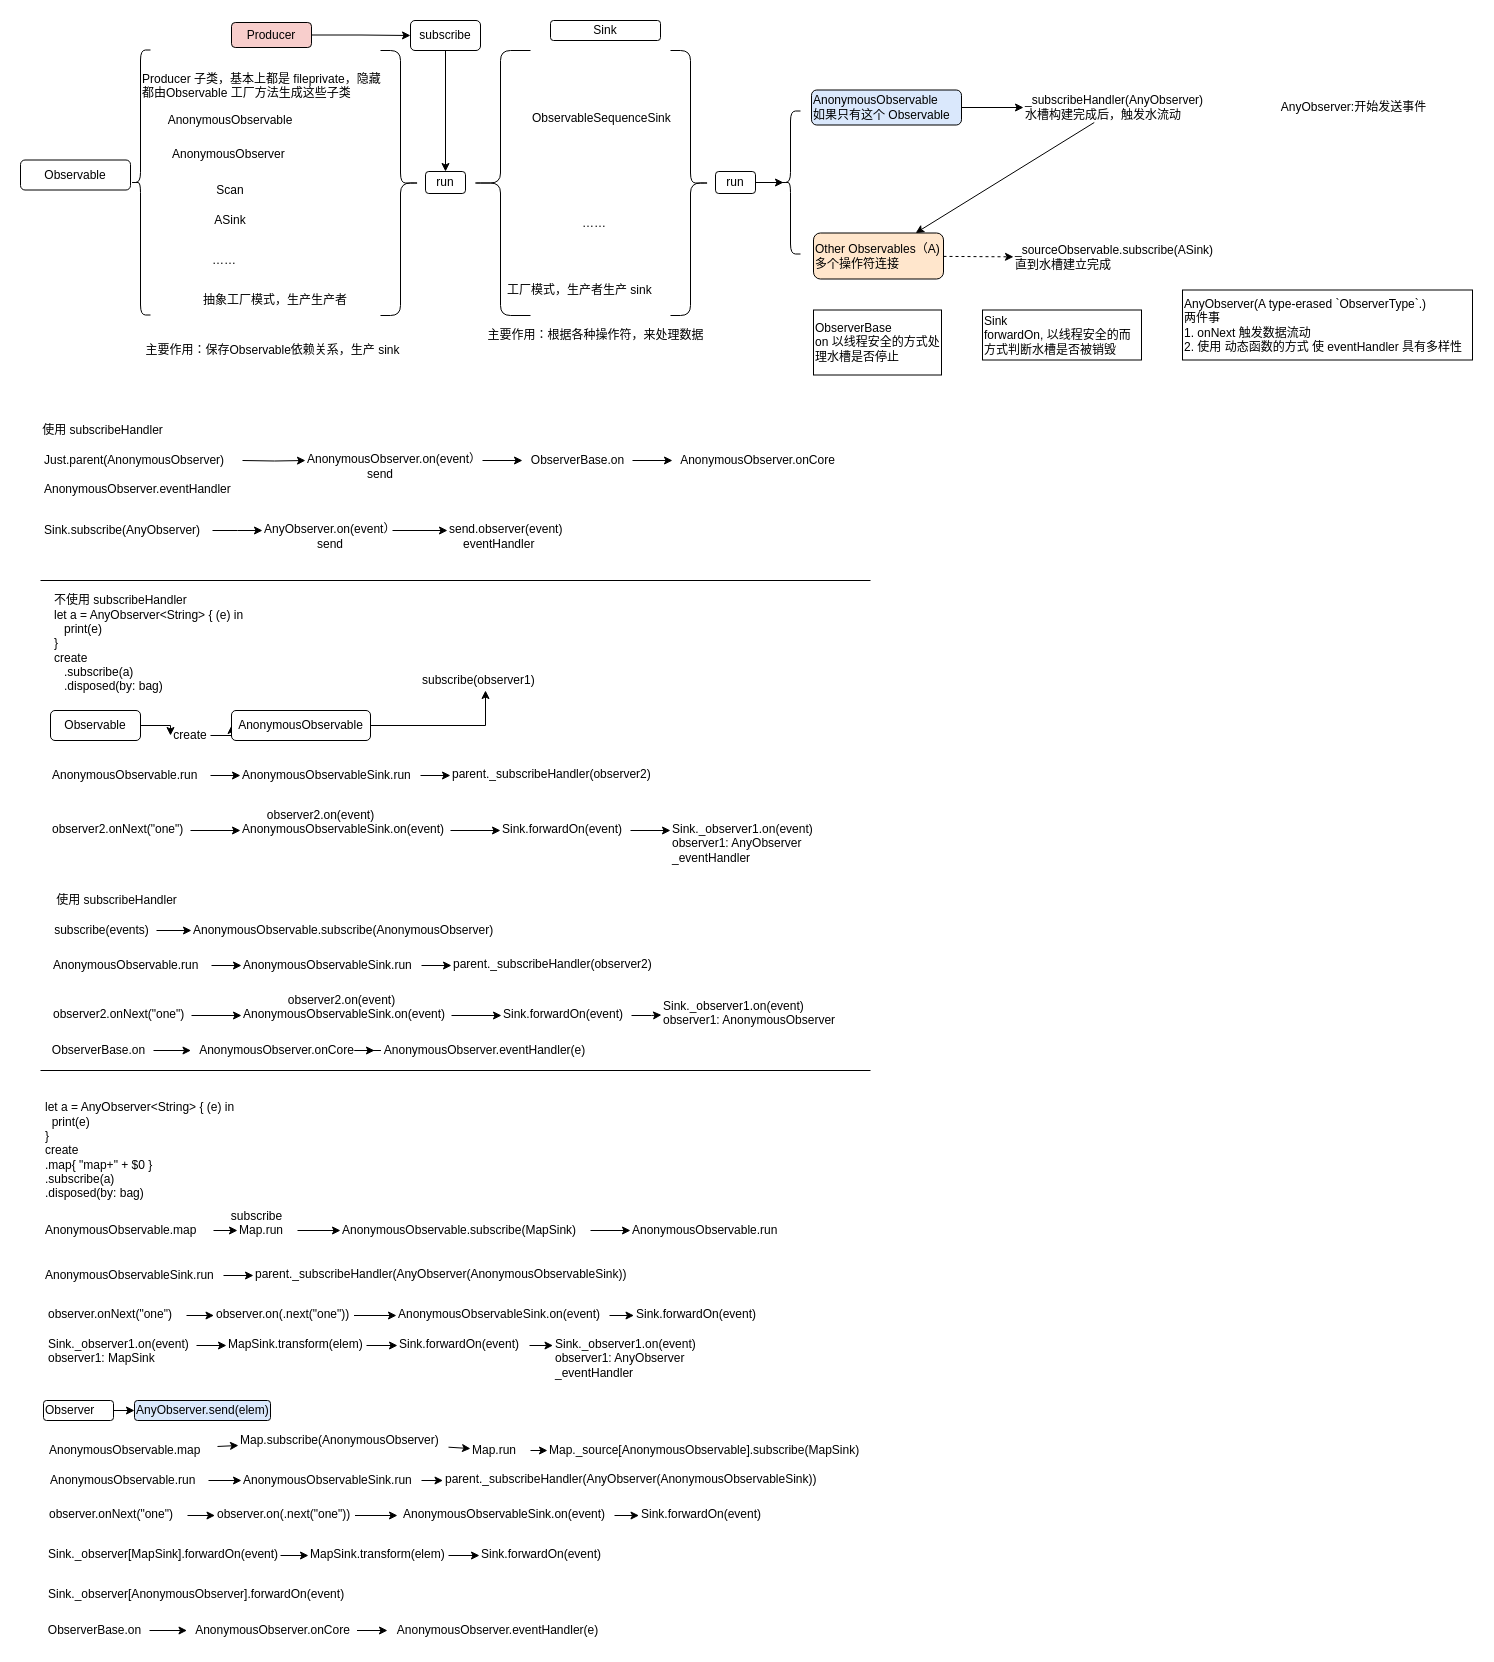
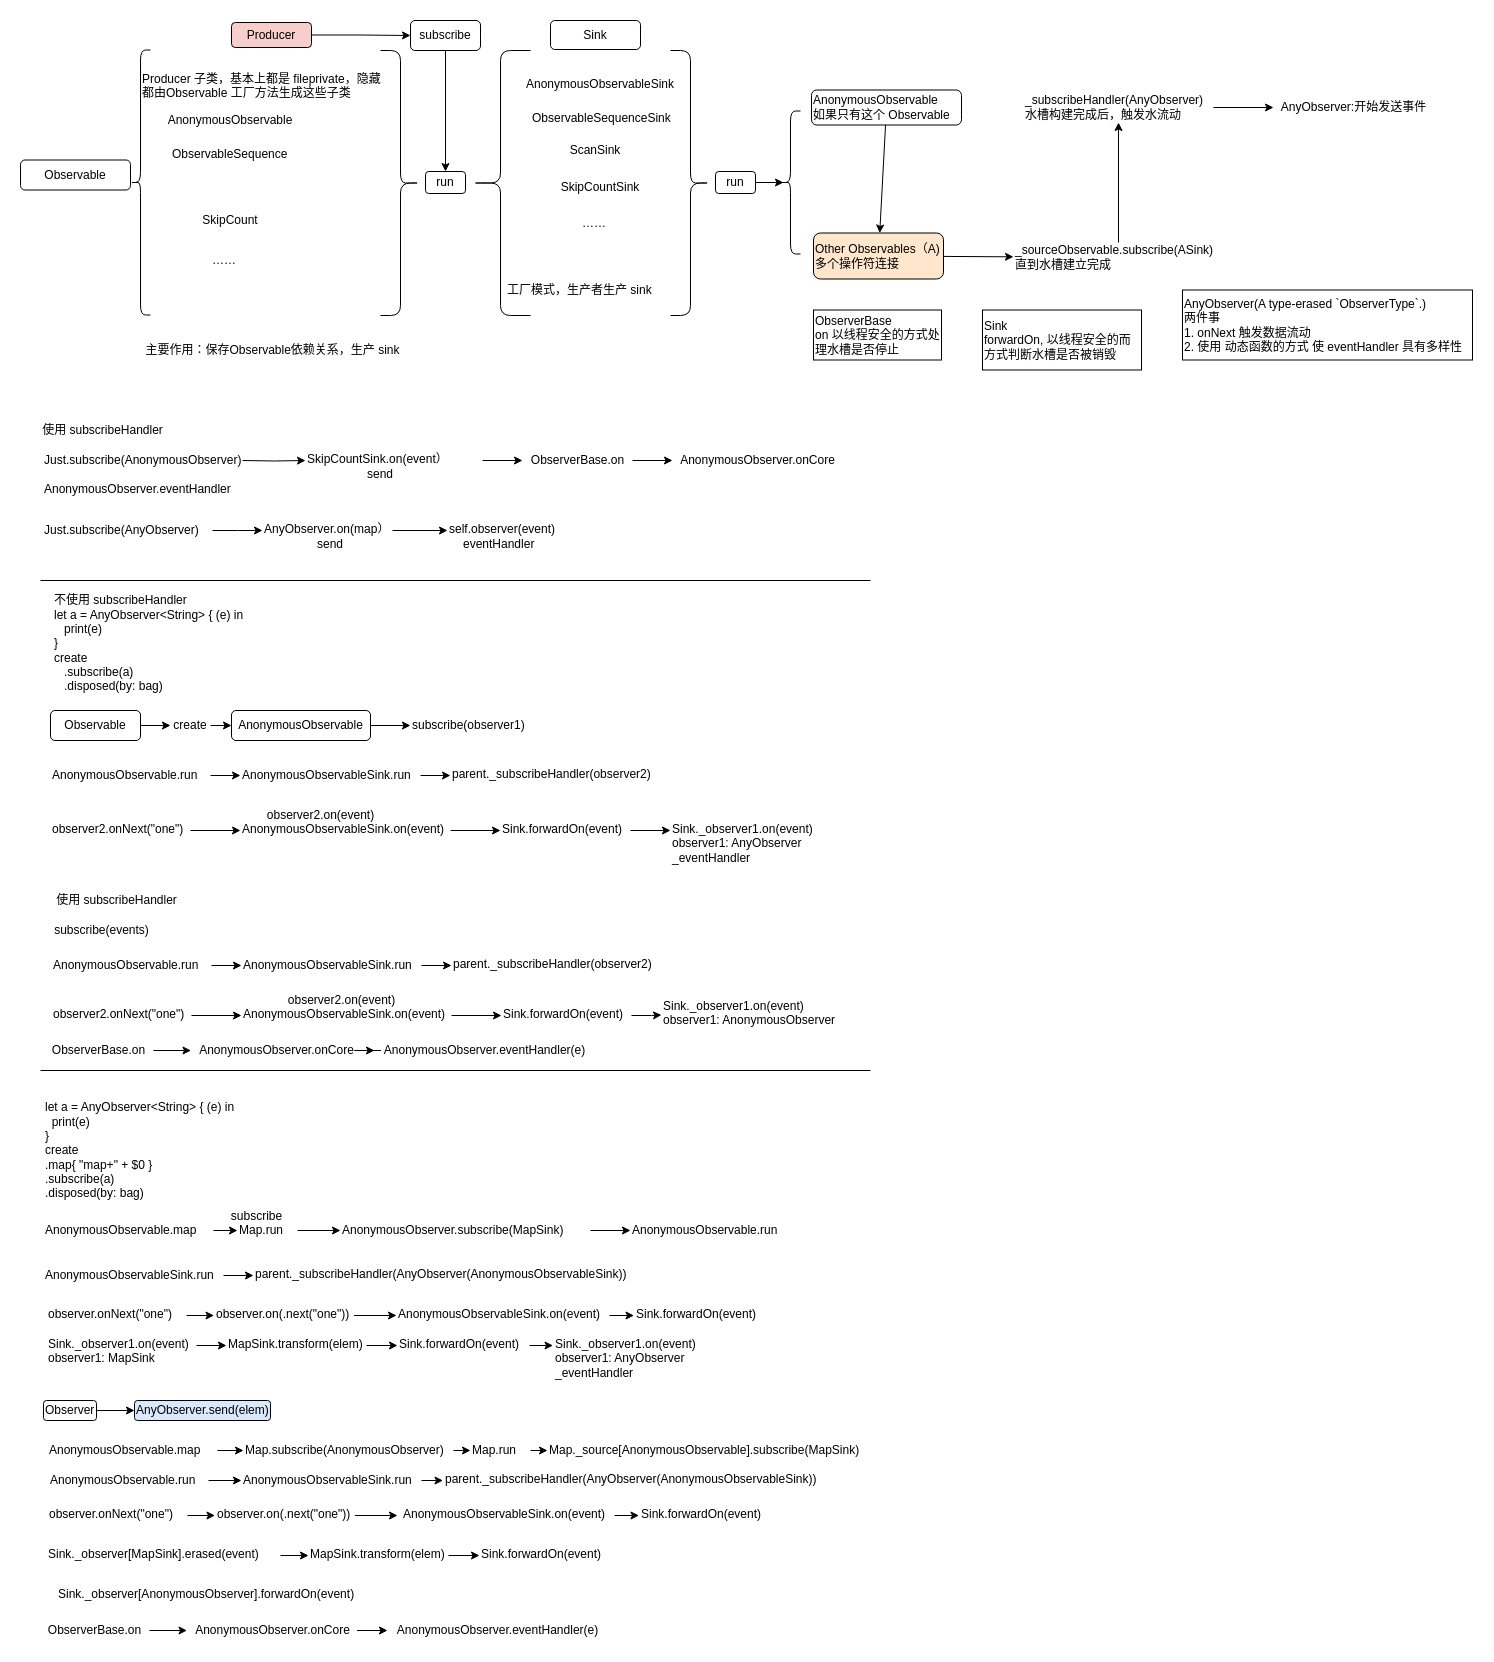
- <mxCell id="17" value="Sink" style="rounded=1;whiteSpace=wrap;html=1;" parent="1" vertex="1"><mxGeometry x="550" y="20" width="110" height="20" as="geometry" /></mxCell>
+ <mxCell id="17" value="Sink" style="rounded=1;whiteSpace=wrap;html=1;" parent="1" vertex="1"><mxGeometry x="550" y="20" width="90" height="29" as="geometry" /></mxCell>
+ <mxCell id="19" value="AnonymousObservableSink" style="text;html=1;strokeColor=none;fillColor=none;align=center;verticalAlign=middle;whiteSpace=wrap;rounded=0;" parent="1" vertex="1"><mxGeometry x="580" y="73.5" width="40" height="20" as="geometry" /></mxCell>
- <mxCell id="150" value="AnonymousObservable&lt;br&gt;如果只有这个 Observable" style="rounded=1;whiteSpace=wrap;html=1;align=left;fillColor=#dae8fc;" parent="1" vertex="1"><mxGeometry x="811" y="89.5" width="150" height="35" as="geometry" /></mxCell>
+ <mxCell id="150" value="AnonymousObservable&lt;br&gt;如果只有这个 Observable" style="rounded=1;whiteSpace=wrap;html=1;align=left;" parent="1" vertex="1"><mxGeometry x="811" y="89.5" width="150" height="35" as="geometry" /></mxCell>
- <mxCell id="149" value="" style="edgeStyle=none;rounded=0;orthogonalLoop=1;jettySize=auto;html=1;" parent="1" source="150" target="154" edge="1"><mxGeometry relative="1" as="geometry" /></mxCell>
+ <mxCell id="149" value="" style="edgeStyle=none;rounded=0;orthogonalLoop=1;jettySize=auto;html=1;" parent="1" source="150" target="152" edge="1"><mxGeometry relative="1" as="geometry" /></mxCell>
+ <mxCell id="20" value="ScanSink" style="text;html=1;strokeColor=none;fillColor=none;align=center;verticalAlign=middle;whiteSpace=wrap;rounded=0;" parent="1" vertex="1"><mxGeometry x="575" y="139.5" width="40" height="20" as="geometry" /></mxCell>
- <mxCell id="8" value="AnonymousObserver" style="text;html=1;" parent="1" vertex="1"><mxGeometry x="170" y="139.5" width="120" height="30" as="geometry" /></mxCell>
+ <mxCell id="8" value="ObservableSequence" style="text;html=1;" parent="1" vertex="1"><mxGeometry x="170" y="139.5" width="120" height="30" as="geometry" /></mxCell>
- <mxCell id="153" value="" style="edgeStyle=none;rounded=0;orthogonalLoop=1;jettySize=auto;html=1;" parent="1" source="154" target="152" edge="1"><mxGeometry relative="1" as="geometry" /></mxCell>
+ <mxCell id="153" value="" style="edgeStyle=none;rounded=0;orthogonalLoop=1;jettySize=auto;html=1;" parent="1" source="154" target="155" edge="1"><mxGeometry relative="1" as="geometry" /></mxCell>
+ <mxCell id="156" value="" style="edgeStyle=none;rounded=0;orthogonalLoop=1;jettySize=auto;html=1;" parent="1" source="157" target="154" edge="1"><mxGeometry relative="1" as="geometry"><mxPoint x="1118" y="162" as="targetPoint" /></mxGeometry></mxCell>
+ <mxCell id="22" value="SkipCountSink" style="text;html=1;strokeColor=none;fillColor=none;align=center;verticalAlign=middle;whiteSpace=wrap;rounded=0;" parent="1" vertex="1"><mxGeometry x="580" y="177" width="40" height="20" as="geometry" /></mxCell>
- <mxCell id="7" value="Scan" style="text;html=1;strokeColor=none;fillColor=none;align=center;verticalAlign=middle;whiteSpace=wrap;rounded=0;" parent="1" vertex="1"><mxGeometry x="210" y="179.5" width="40" height="20" as="geometry" /></mxCell>
- <mxCell id="9" value="ASink" style="text;html=1;strokeColor=none;fillColor=none;align=center;verticalAlign=middle;whiteSpace=wrap;rounded=0;" parent="1" vertex="1"><mxGeometry x="210" y="209.5" width="40" height="20" as="geometry" /></mxCell>
+ <mxCell id="9" value="SkipCount" style="text;html=1;strokeColor=none;fillColor=none;align=center;verticalAlign=middle;whiteSpace=wrap;rounded=0;" parent="1" vertex="1"><mxGeometry x="210" y="209.5" width="40" height="20" as="geometry" /></mxCell>
- <mxCell id="151" value="" style="edgeStyle=none;rounded=0;orthogonalLoop=1;jettySize=auto;html=1;dashed=1;" parent="1" source="152" target="157" edge="1"><mxGeometry relative="1" as="geometry" /></mxCell>
+ <mxCell id="151" value="" style="edgeStyle=none;rounded=0;orthogonalLoop=1;jettySize=auto;html=1;" parent="1" source="152" target="157" edge="1"><mxGeometry relative="1" as="geometry" /></mxCell>
- <mxCell id="12" value="抽象工厂模式，生产生产者" style="text;html=1;resizable=0;points=[];autosize=1;align=left;verticalAlign=top;spacingTop=-4;" parent="1" vertex="1"><mxGeometry x="201" y="289.5" width="160" height="20" as="geometry" /></mxCell>
- <mxCell id="161" value="主要作用：根据各种操作符，来处理数据" style="text;html=1;align=center;verticalAlign=middle;resizable=0;points=[];;autosize=1;" parent="1" vertex="1"><mxGeometry x="480" y="324.5" width="230" height="20" as="geometry" /></mxCell>
- <mxCell id="159" value="Sink&lt;br&gt;forwardOn, 以线程安全的而方式判断水槽是否被销毁" style="rounded=0;whiteSpace=wrap;html=1;align=left;" parent="1" vertex="1"><mxGeometry x="982" y="309.5" width="159" height="50" as="geometry" /></mxCell>
+ <mxCell id="159" value="Sink&lt;br&gt;forwardOn, 以线程安全的而方式判断水槽是否被销毁" style="rounded=0;whiteSpace=wrap;html=1;align=left;" parent="1" vertex="1"><mxGeometry x="982" y="309.5" width="159" height="60" as="geometry" /></mxCell>
- <mxCell id="158" value="ObserverBase&lt;br&gt;on 以线程安全的方式处理水槽是否停止" style="rounded=0;whiteSpace=wrap;html=1;align=left;" parent="1" vertex="1"><mxGeometry x="813" y="309.5" width="128" height="65" as="geometry" /></mxCell>
+ <mxCell id="158" value="ObserverBase&lt;br&gt;on 以线程安全的方式处理水槽是否停止" style="rounded=0;whiteSpace=wrap;html=1;align=left;" parent="1" vertex="1"><mxGeometry x="813" y="309.5" width="128" height="50" as="geometry" /></mxCell>
- <mxCell id="75" value="AnonymousObserver.on(event）" style="text;html=1;" parent="1" vertex="1"><mxGeometry x="305" y="445" width="177" height="30" as="geometry" /></mxCell>
+ <mxCell id="75" value="SkipCountSink.on(event）" style="text;html=1;" parent="1" vertex="1"><mxGeometry x="305" y="445" width="177" height="30" as="geometry" /></mxCell>
- <mxCell id="73" value="Just.parent(AnonymousObserver)" style="text;html=1;resizable=0;points=[];autosize=1;align=left;verticalAlign=top;spacingTop=-4;" parent="1" vertex="1"><mxGeometry x="42" y="450" width="210" height="20" as="geometry" /></mxCell>
+ <mxCell id="73" value="Just.subscribe(AnonymousObserver)" style="text;html=1;resizable=0;points=[];autosize=1;align=left;verticalAlign=top;spacingTop=-4;" parent="1" vertex="1"><mxGeometry x="42" y="450" width="210" height="20" as="geometry" /></mxCell>
- <mxCell id="83" value="AnyObserver.on(event）" style="text;html=1;" parent="1" vertex="1"><mxGeometry x="262" y="515" width="130" height="30" as="geometry" /></mxCell>
+ <mxCell id="83" value="AnyObserver.on(map）" style="text;html=1;" parent="1" vertex="1"><mxGeometry x="262" y="515" width="130" height="30" as="geometry" /></mxCell>
- <mxCell id="84" value="send.observer(event)" style="text;html=1;" parent="1" vertex="1"><mxGeometry x="447" y="515" width="115" height="30" as="geometry" /></mxCell>
+ <mxCell id="84" value="self.observer(event)" style="text;html=1;" parent="1" vertex="1"><mxGeometry x="447" y="515" width="115" height="30" as="geometry" /></mxCell>
- <mxCell id="80" value="Sink.subscribe(AnyObserver)" style="text;html=1;resizable=0;points=[];autosize=1;align=left;verticalAlign=top;spacingTop=-4;" parent="1" vertex="1"><mxGeometry x="42" y="520" width="170" height="20" as="geometry" /></mxCell>
+ <mxCell id="80" value="Just.subscribe(AnyObserver)" style="text;html=1;resizable=0;points=[];autosize=1;align=left;verticalAlign=top;spacingTop=-4;" parent="1" vertex="1"><mxGeometry x="42" y="520" width="170" height="20" as="geometry" /></mxCell>
- <mxCell id="34" value="subscribe(observer1)" style="text;html=1;resizable=0;points=[];autosize=1;align=left;verticalAlign=top;spacingTop=-4;" parent="1" vertex="1"><mxGeometry x="420" y="670" width="130" height="20" as="geometry" /></mxCell>
+ <mxCell id="34" value="subscribe(observer1)" style="text;html=1;resizable=0;points=[];autosize=1;align=left;verticalAlign=top;spacingTop=-4;" parent="1" vertex="1"><mxGeometry x="410" y="715" width="130" height="20" as="geometry" /></mxCell>
- <mxCell id="31" value="create" style="text;html=1;strokeColor=none;fillColor=none;align=center;verticalAlign=middle;whiteSpace=wrap;rounded=0;" parent="1" vertex="1"><mxGeometry x="170" y="725" width="40" height="20" as="geometry" /></mxCell>
+ <mxCell id="31" value="create" style="text;html=1;strokeColor=none;fillColor=none;align=center;verticalAlign=middle;whiteSpace=wrap;rounded=0;" parent="1" vertex="1"><mxGeometry x="170" y="715" width="40" height="20" as="geometry" /></mxCell>
- <mxCell id="49" value="" style="edgeStyle=orthogonalEdgeStyle;rounded=0;orthogonalLoop=1;jettySize=auto;html=1;" parent="1" source="50" target="51" edge="1"><mxGeometry relative="1" as="geometry" /></mxCell>
- <mxCell id="51" value="AnonymousObservable.subscribe(AnonymousObserver)" style="text;html=1;resizable=0;points=[];autosize=1;align=left;verticalAlign=top;spacingTop=-4;" parent="1" vertex="1"><mxGeometry x="191" y="920" width="320" height="20" as="geometry" /></mxCell>
- <mxCell id="96" value="AnonymousObservable.subscribe(MapSink)" style="text;html=1;resizable=0;points=[];autosize=1;align=left;verticalAlign=top;spacingTop=-4;" parent="1" vertex="1"><mxGeometry x="340" y="1220" width="250" height="20" as="geometry" /></mxCell>
+ <mxCell id="96" value="AnonymousObserver.subscribe(MapSink)" style="text;html=1;resizable=0;points=[];autosize=1;align=left;verticalAlign=top;spacingTop=-4;" parent="1" vertex="1"><mxGeometry x="340" y="1220" width="250" height="20" as="geometry" /></mxCell>
- <mxCell id="147" value="Observer" style="rounded=1;whiteSpace=wrap;html=1;align=left;" parent="1" vertex="1"><mxGeometry x="43" y="1400" width="70" height="20" as="geometry" /></mxCell>
+ <mxCell id="147" value="Observer" style="rounded=1;whiteSpace=wrap;html=1;align=left;" parent="1" vertex="1"><mxGeometry x="43" y="1400" width="53" height="20" as="geometry" /></mxCell>
- <mxCell id="119" value="Map.subscribe(AnonymousObserver)" style="text;html=1;resizable=0;points=[];autosize=1;align=left;verticalAlign=top;spacingTop=-4;" parent="1" vertex="1"><mxGeometry x="238" y="1430" width="210" height="20" as="geometry" /></mxCell>
+ <mxCell id="119" value="Map.subscribe(AnonymousObserver)" style="text;html=1;resizable=0;points=[];autosize=1;align=left;verticalAlign=top;spacingTop=-4;" parent="1" vertex="1"><mxGeometry x="243" y="1440" width="210" height="20" as="geometry" /></mxCell>
- <mxCell id="136" value="Sink._observer[MapSink].forwardOn(event)" style="text;html=1;" parent="1" vertex="1"><mxGeometry x="46" y="1540" width="234" height="30" as="geometry" /></mxCell>
+ <mxCell id="136" value="Sink._observer[MapSink].erased(event)" style="text;html=1;" parent="1" vertex="1"><mxGeometry x="46" y="1540" width="234" height="30" as="geometry" /></mxCell>
- <mxCell id="140" value="Sink._observer[AnonymousObserver].forwardOn(event)" style="text;html=1;" parent="1" vertex="1"><mxGeometry x="46" y="1580" width="304" height="30" as="geometry" /></mxCell>
+ <mxCell id="140" value="Sink._observer[AnonymousObserver].forwardOn(event)" style="text;html=1;" parent="1" vertex="1"><mxGeometry x="56" y="1580" width="304" height="30" as="geometry" /></mxCell>
